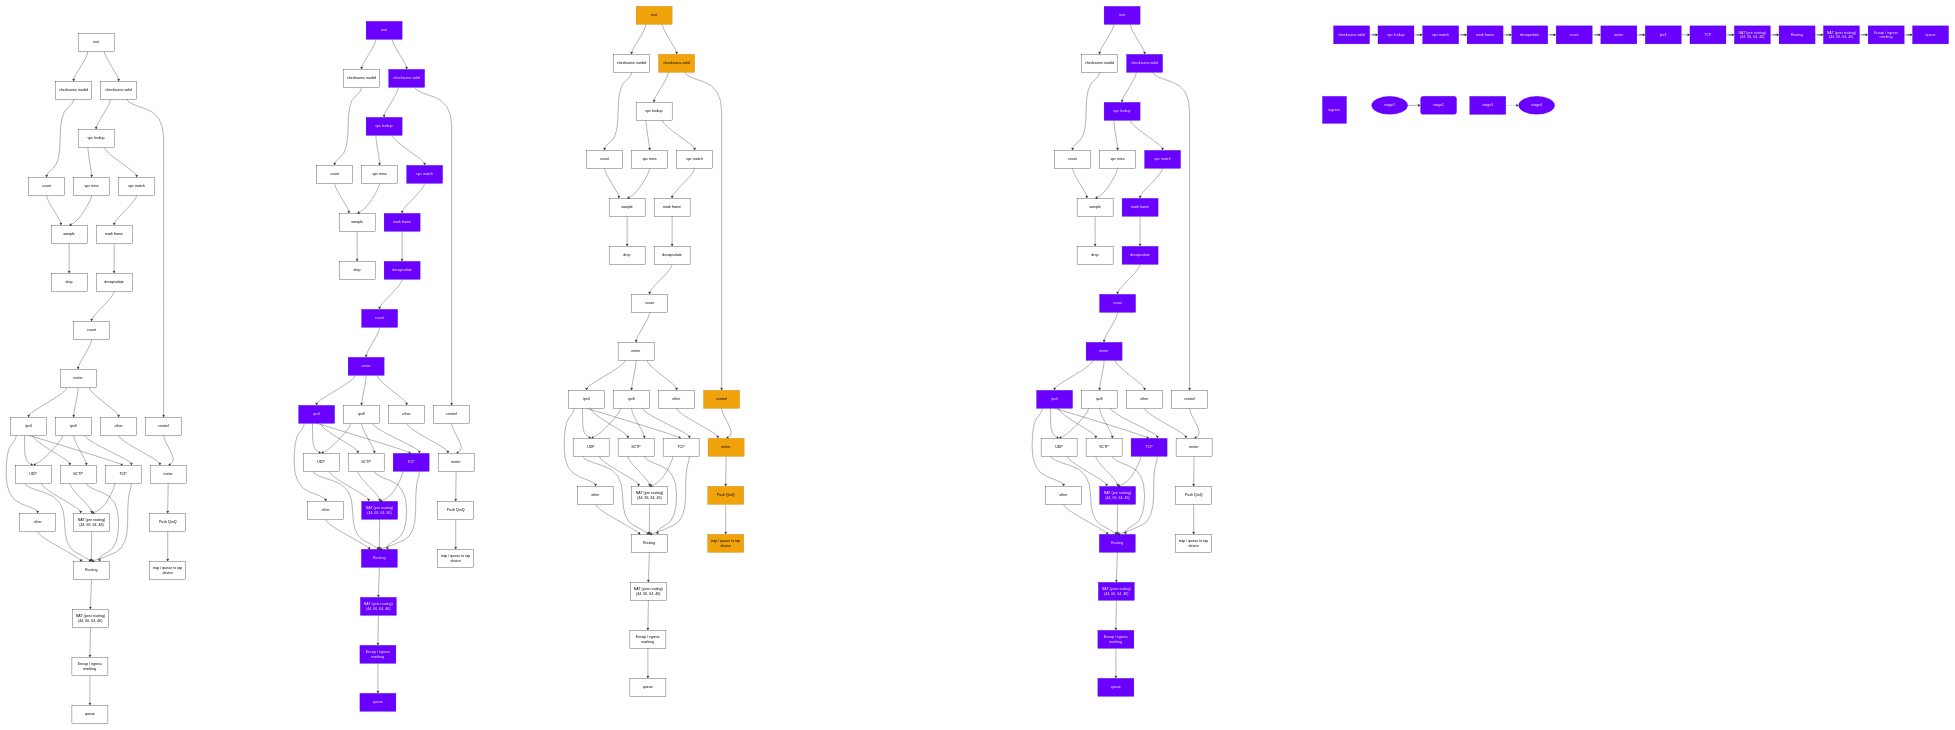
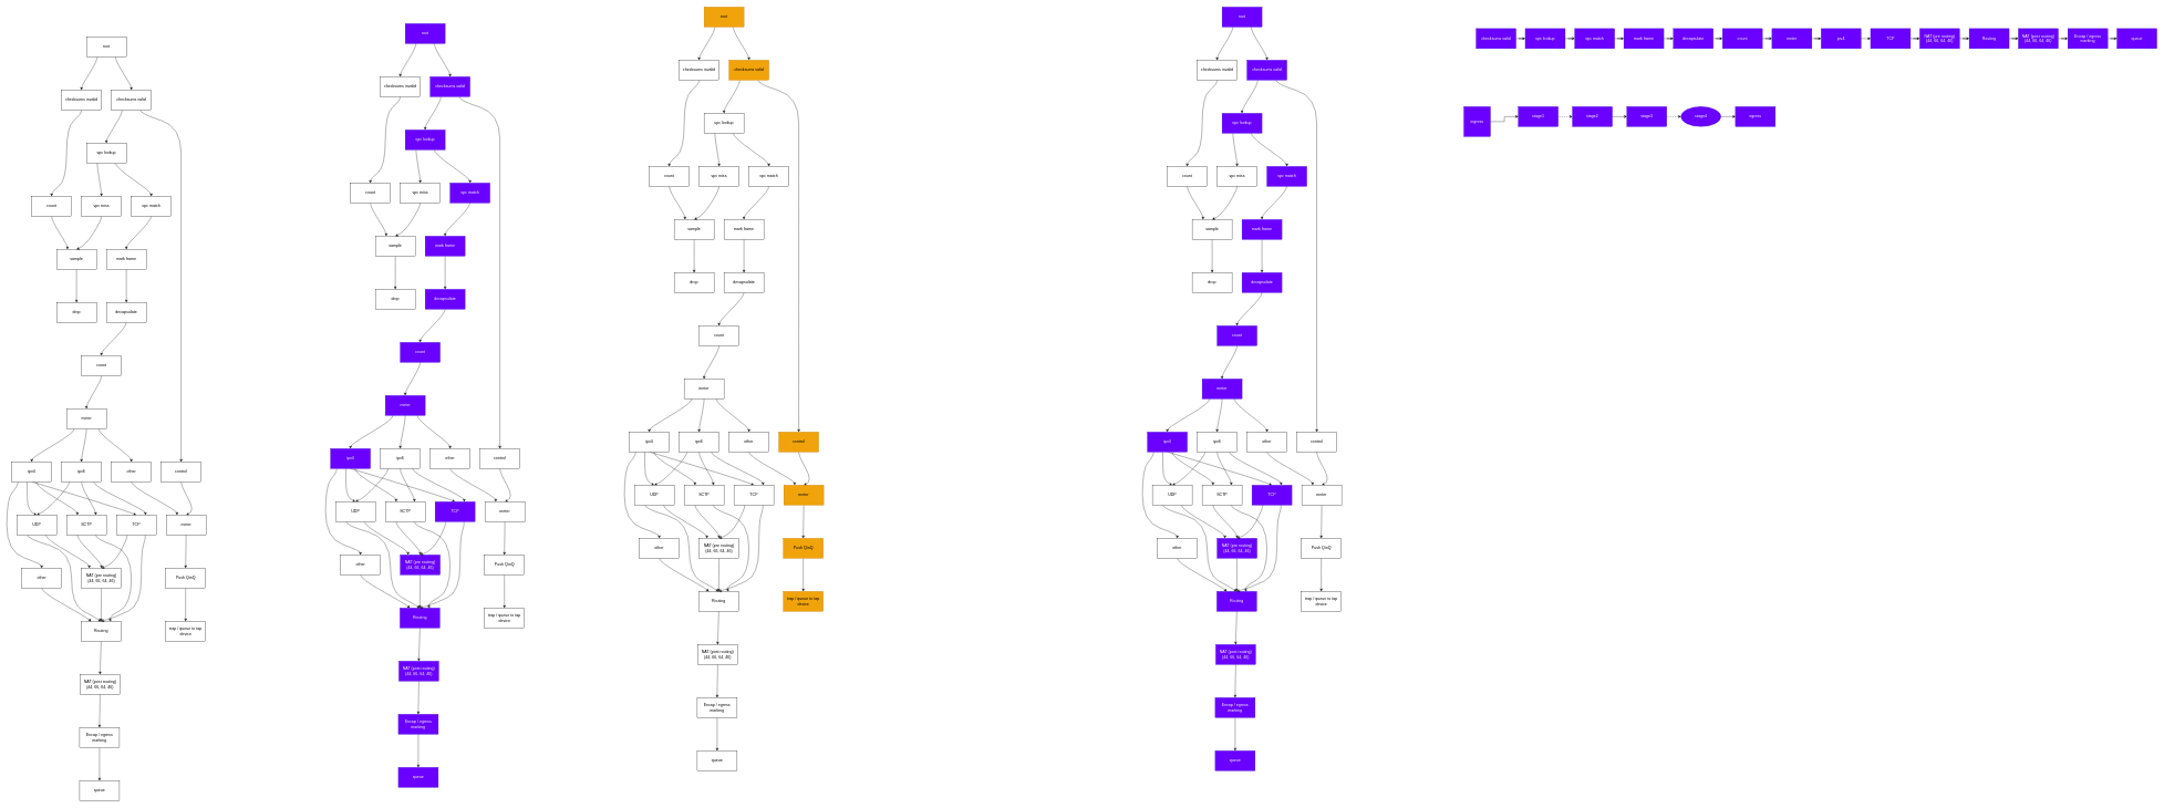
+ <mxCell id="309" style="edgeStyle=orthogonalEdgeStyle;rounded=0;orthogonalLoop=1;jettySize=auto;html=1;entryX=0;entryY=0.5;entryDx=0;entryDy=0;" parent="1" source="310" target="302" edge="1"><mxGeometry relative="1" as="geometry" /></mxCell>
- <mxCell id="302" value="stage1" style="ellipse;whiteSpace=wrap;html=1;fillColor=#6a00ff;fontColor=#ffffff;strokeColor=#3700CC;" parent="1" vertex="1"><mxGeometry x="4572" y="320" width="120" height="60" as="geometry" /></mxCell>
+ <mxCell id="302" value="stage1" style="whiteSpace=wrap;html=1;fillColor=#6a00ff;fontColor=#ffffff;strokeColor=#3700CC;" parent="1" vertex="1"><mxGeometry x="4572" y="320" width="120" height="60" as="geometry" /></mxCell>
- <mxCell id="301" style="edgeStyle=orthogonalEdgeStyle;rounded=0;orthogonalLoop=1;jettySize=auto;html=1;" parent="1" source="302" target="304" edge="1"><mxGeometry relative="1" as="geometry" /></mxCell>
+ <mxCell id="301" style="edgeStyle=orthogonalEdgeStyle;rounded=0;orthogonalLoop=1;jettySize=auto;html=1;dashed=1;" parent="1" source="302" target="304" edge="1"><mxGeometry relative="1" as="geometry" /></mxCell>
- <mxCell id="304" value="stage2" style="whiteSpace=wrap;html=1;fillColor=#6a00ff;fontColor=#ffffff;strokeColor=#3700CC;rounded=1;" parent="1" vertex="1"><mxGeometry x="4735" y="320" width="120" height="60" as="geometry" /></mxCell>
+ <mxCell id="304" value="stage2" style="whiteSpace=wrap;html=1;fillColor=#6a00ff;fontColor=#ffffff;strokeColor=#3700CC;" parent="1" vertex="1"><mxGeometry x="4735" y="320" width="120" height="60" as="geometry" /></mxCell>
+ <mxCell id="303" style="edgeStyle=orthogonalEdgeStyle;rounded=0;orthogonalLoop=1;jettySize=auto;html=1;" parent="1" source="304" target="306" edge="1"><mxGeometry relative="1" as="geometry" /></mxCell>
+ <mxCell id="307" style="edgeStyle=orthogonalEdgeStyle;rounded=0;orthogonalLoop=1;jettySize=auto;html=1;" parent="1" source="308" target="311" edge="1"><mxGeometry relative="1" as="geometry" /></mxCell>
+ <mxCell id="311" value="egress" style="whiteSpace=wrap;html=1;fillColor=#6a00ff;fontColor=#ffffff;strokeColor=#3700CC;" parent="1" vertex="1"><mxGeometry x="5226" y="320" width="120" height="60" as="geometry" /></mxCell>
